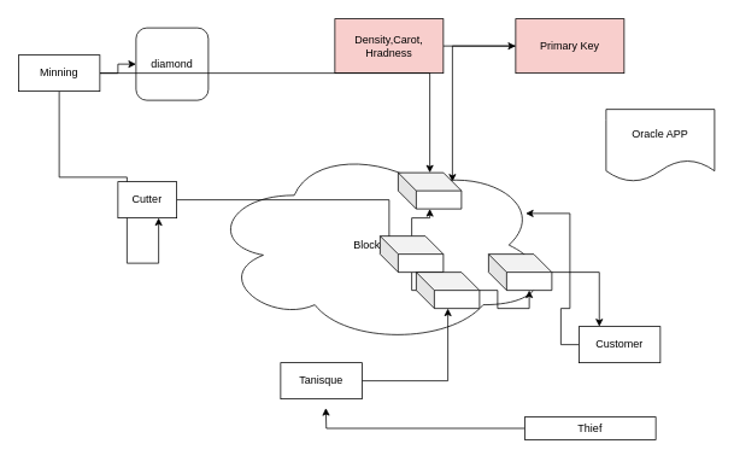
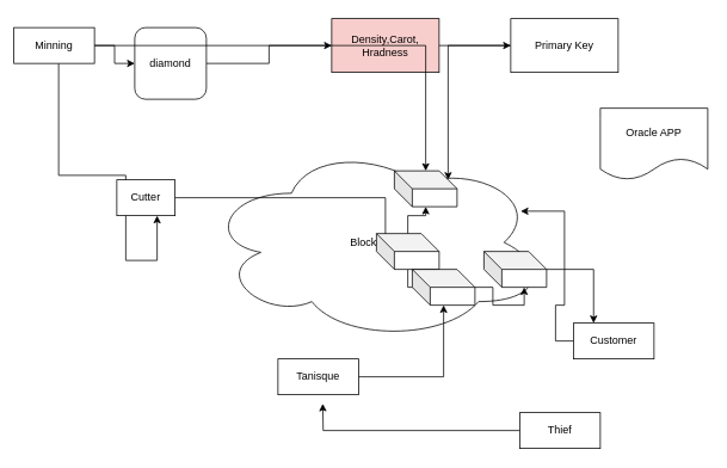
- <mxCell id="7" value="Primary Key " style="rounded=0;whiteSpace=wrap;html=1;fillColor=#f8cecc;" vertex="1" parent="1"><mxGeometry x="570" y="20" width="120" height="60" as="geometry" /></mxCell>
+ <mxCell id="7" value="Primary Key " style="rounded=0;whiteSpace=wrap;html=1;" vertex="1" parent="1"><mxGeometry x="570" y="20" width="120" height="60" as="geometry" /></mxCell>
+ <mxCell id="2" style="edgeStyle=orthogonalEdgeStyle;rounded=0;orthogonalLoop=1;jettySize=auto;html=1;" edge="1" parent="1" source="3" target="5"><mxGeometry relative="1" as="geometry" /></mxCell>
- <mxCell id="12" value="Minning " style="rounded=0;whiteSpace=wrap;html=1;" vertex="1" parent="1"><mxGeometry x="20" y="60" width="90" height="40" as="geometry" /></mxCell>
+ <mxCell id="12" value="Minning " style="rounded=0;whiteSpace=wrap;html=1;" vertex="1" parent="1"><mxGeometry x="15" y="30" width="90" height="40" as="geometry" /></mxCell>
- <mxCell id="29" value="Thief " style="rounded=0;whiteSpace=wrap;html=1;" vertex="1" parent="1"><mxGeometry x="580" y="460" width="145" height="25" as="geometry" /></mxCell>
+ <mxCell id="29" value="Thief " style="rounded=0;whiteSpace=wrap;html=1;" vertex="1" parent="1"><mxGeometry x="580" y="460" width="90" height="40" as="geometry" /></mxCell>
